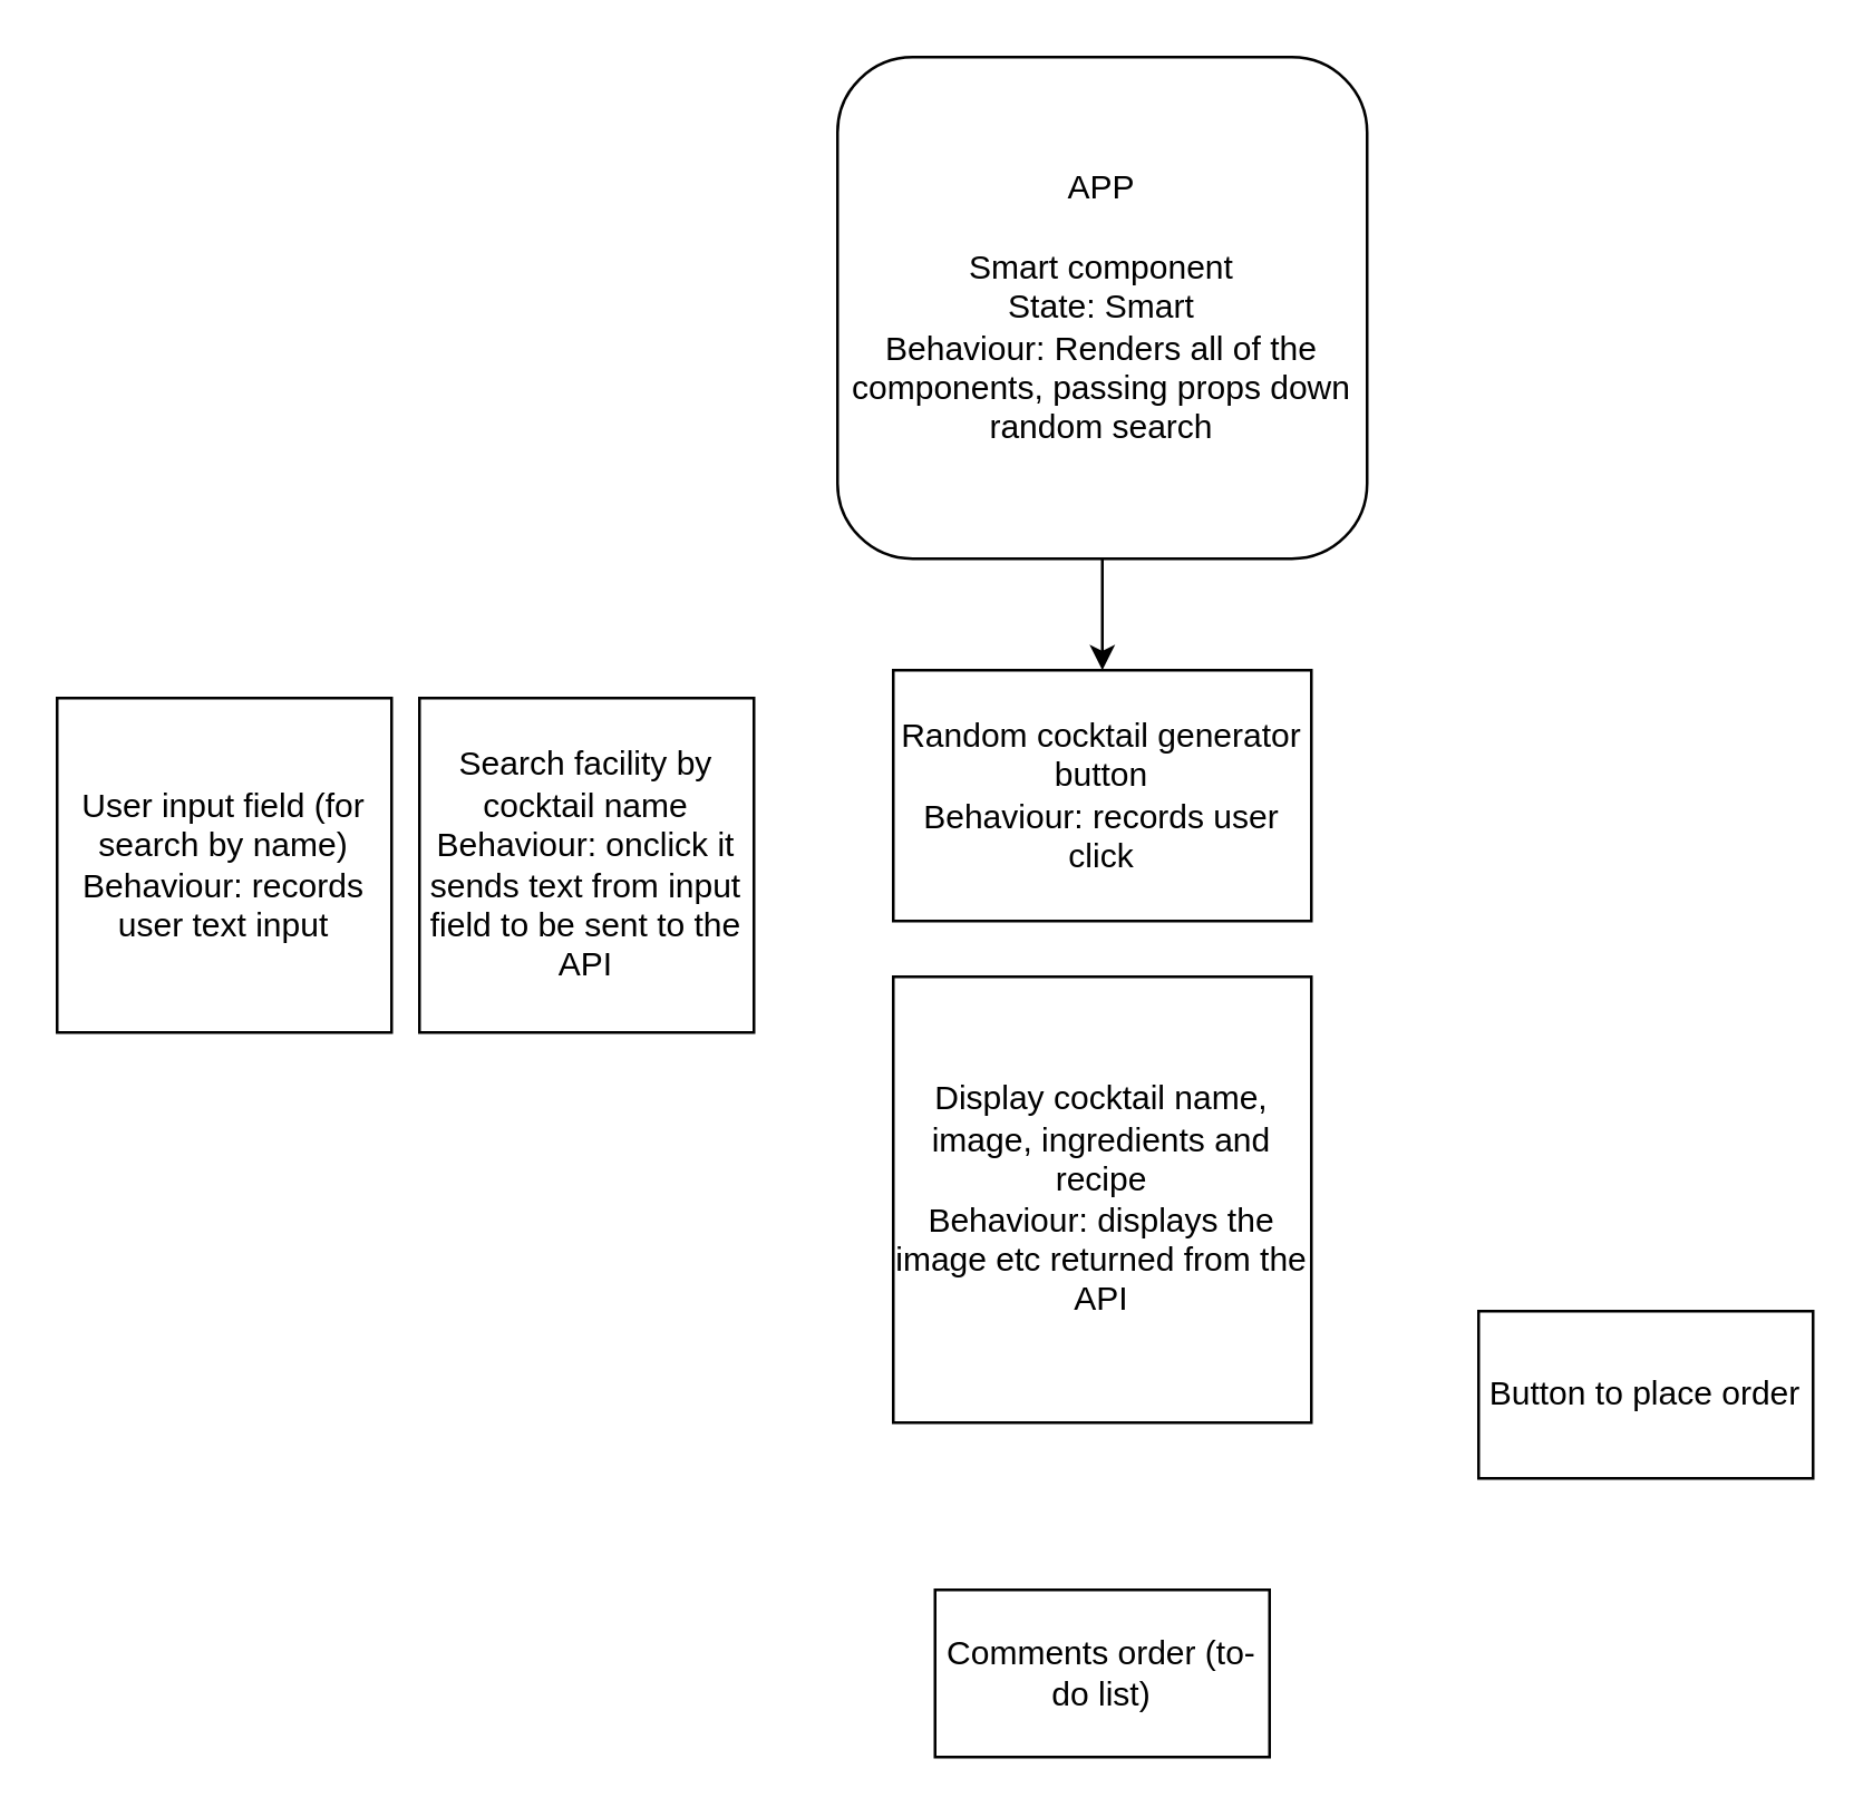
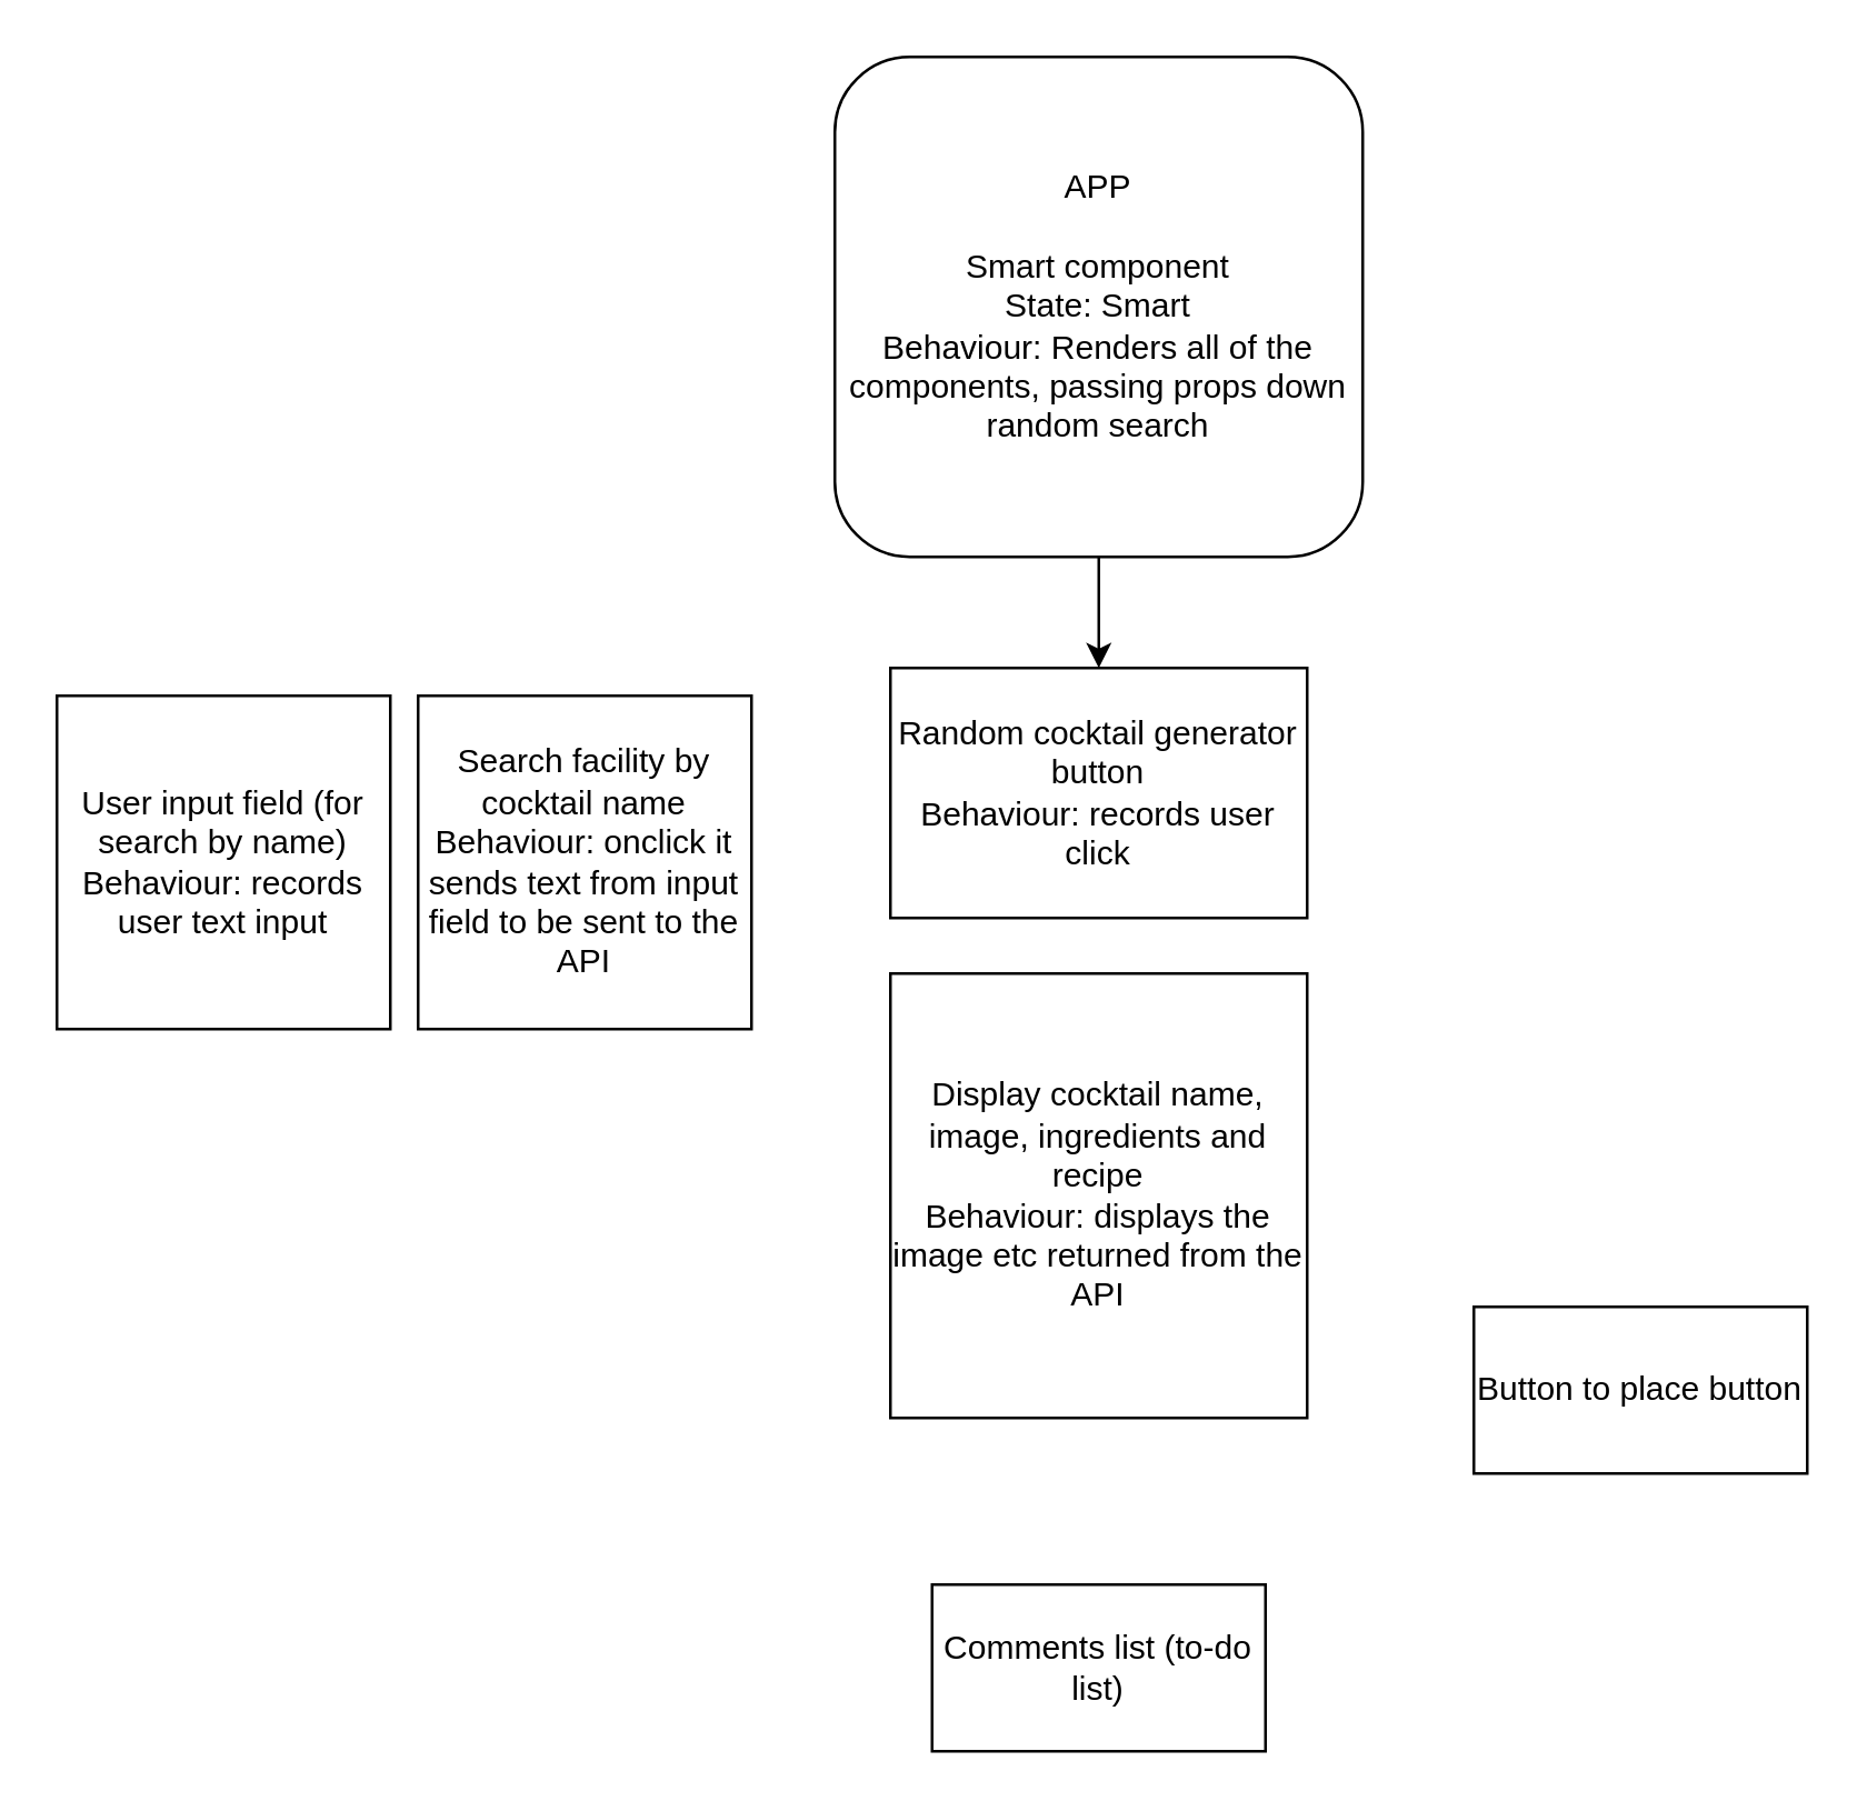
- <mxCell id="7" value="Button to place order" style="rounded=0;whiteSpace=wrap;html=1;" vertex="1" parent="1"><mxGeometry x="530" y="470" width="120" height="60" as="geometry" /></mxCell>
+ <mxCell id="7" value="Button to place button" style="rounded=0;whiteSpace=wrap;html=1;" vertex="1" parent="1"><mxGeometry x="530" y="470" width="120" height="60" as="geometry" /></mxCell>
- <mxCell id="8" value="Comments order (to-do list)" style="rounded=0;whiteSpace=wrap;html=1;" vertex="1" parent="1"><mxGeometry x="335" y="570" width="120" height="60" as="geometry" /></mxCell>
+ <mxCell id="8" value="Comments list (to-do list)" style="rounded=0;whiteSpace=wrap;html=1;" vertex="1" parent="1"><mxGeometry x="335" y="570" width="120" height="60" as="geometry" /></mxCell>
